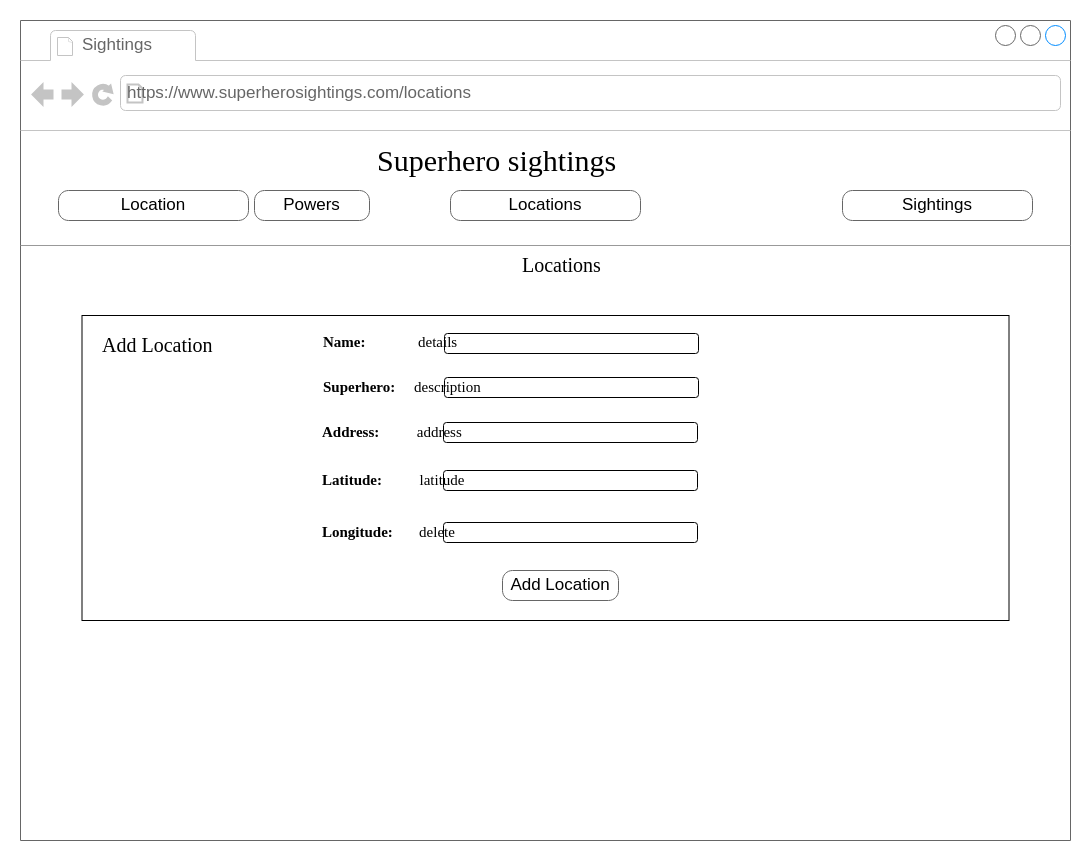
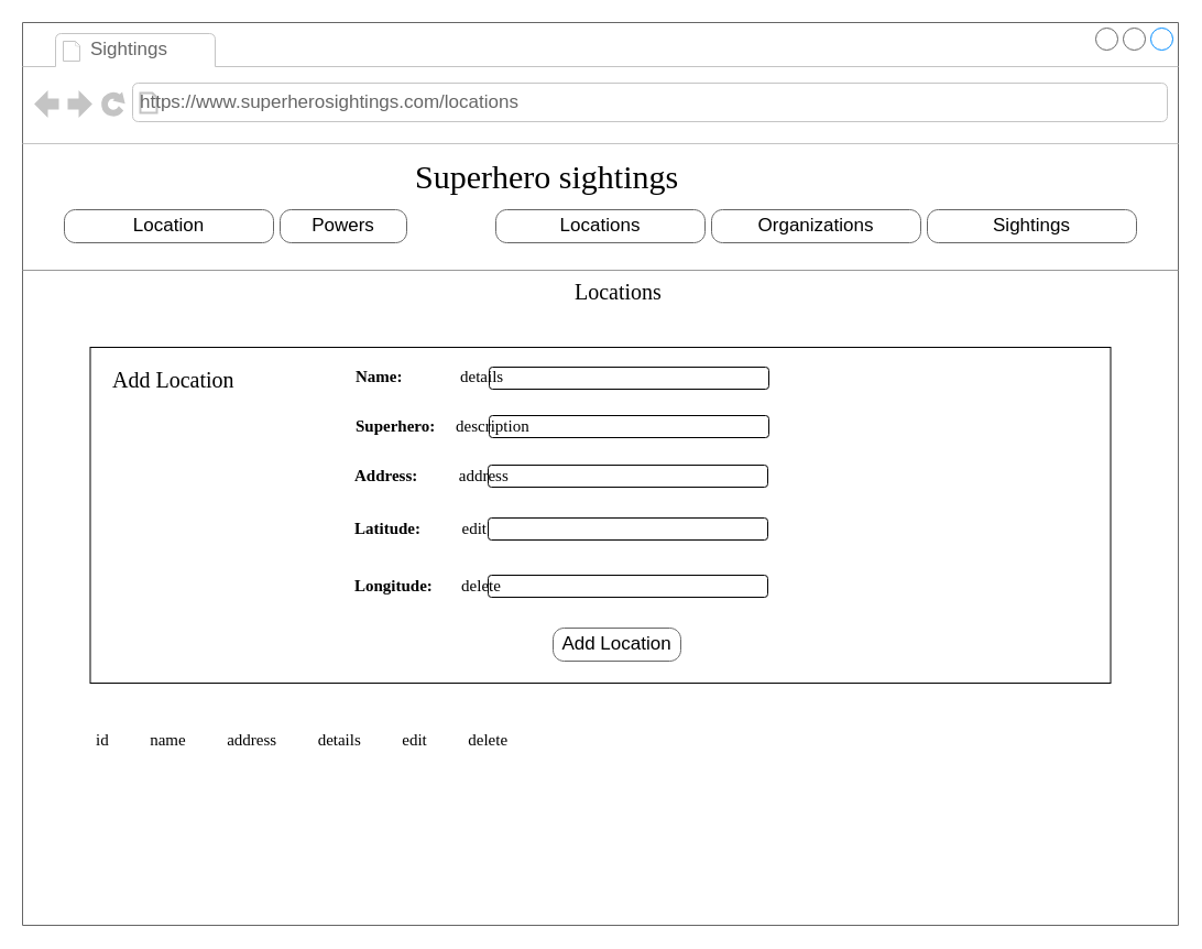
+ <mxCell id="10" value="Organizations" style="strokeWidth=1;shadow=0;dashed=0;align=center;html=1;shape=mxgraph.mockup.buttons.button;strokeColor=#666666;mainText=;buttonStyle=round;fontSize=17;fontStyle=0;fillColor=none;whiteSpace=wrap;rounded=0;labelBackgroundColor=none;" parent="2" vertex="1"><mxGeometry x="626" y="170" width="190" height="30" as="geometry" /></mxCell>
- <mxCell id="16" value="&lt;b&gt;Latitude:&amp;nbsp; &amp;nbsp; &amp;nbsp; &amp;nbsp; &amp;nbsp;&amp;nbsp;&lt;/b&gt;latitude" style="text;html=1;points=[];align=left;verticalAlign=top;spacingTop=-4;fontSize=15;fontFamily=Verdana" parent="2" vertex="1"><mxGeometry x="300" y="448" width="170" height="30" as="geometry" /></mxCell>
+ <mxCell id="16" value="&lt;b&gt;Latitude:&amp;nbsp; &amp;nbsp; &amp;nbsp; &amp;nbsp; &amp;nbsp;&amp;nbsp;&lt;/b&gt;edit" style="text;html=1;points=[];align=left;verticalAlign=top;spacingTop=-4;fontSize=15;fontFamily=Verdana" parent="2" vertex="1"><mxGeometry x="300" y="448" width="170" height="30" as="geometry" /></mxCell>
+ <mxCell id="12" value="id&amp;nbsp; &amp;nbsp; &amp;nbsp; &amp;nbsp; &amp;nbsp; name&amp;nbsp; &amp;nbsp; &amp;nbsp; &amp;nbsp; &amp;nbsp; address&amp;nbsp; &amp;nbsp; &amp;nbsp; &amp;nbsp; &amp;nbsp; details&amp;nbsp; &amp;nbsp; &amp;nbsp; &amp;nbsp; &amp;nbsp; edit&amp;nbsp; &amp;nbsp; &amp;nbsp; &amp;nbsp; &amp;nbsp; delete&amp;nbsp; &amp;nbsp;" style="text;html=1;points=[];align=left;verticalAlign=top;spacingTop=-4;fontSize=15;fontFamily=Verdana" parent="2" vertex="1"><mxGeometry x="65" y="640" width="920" height="30" as="geometry" /></mxCell>
